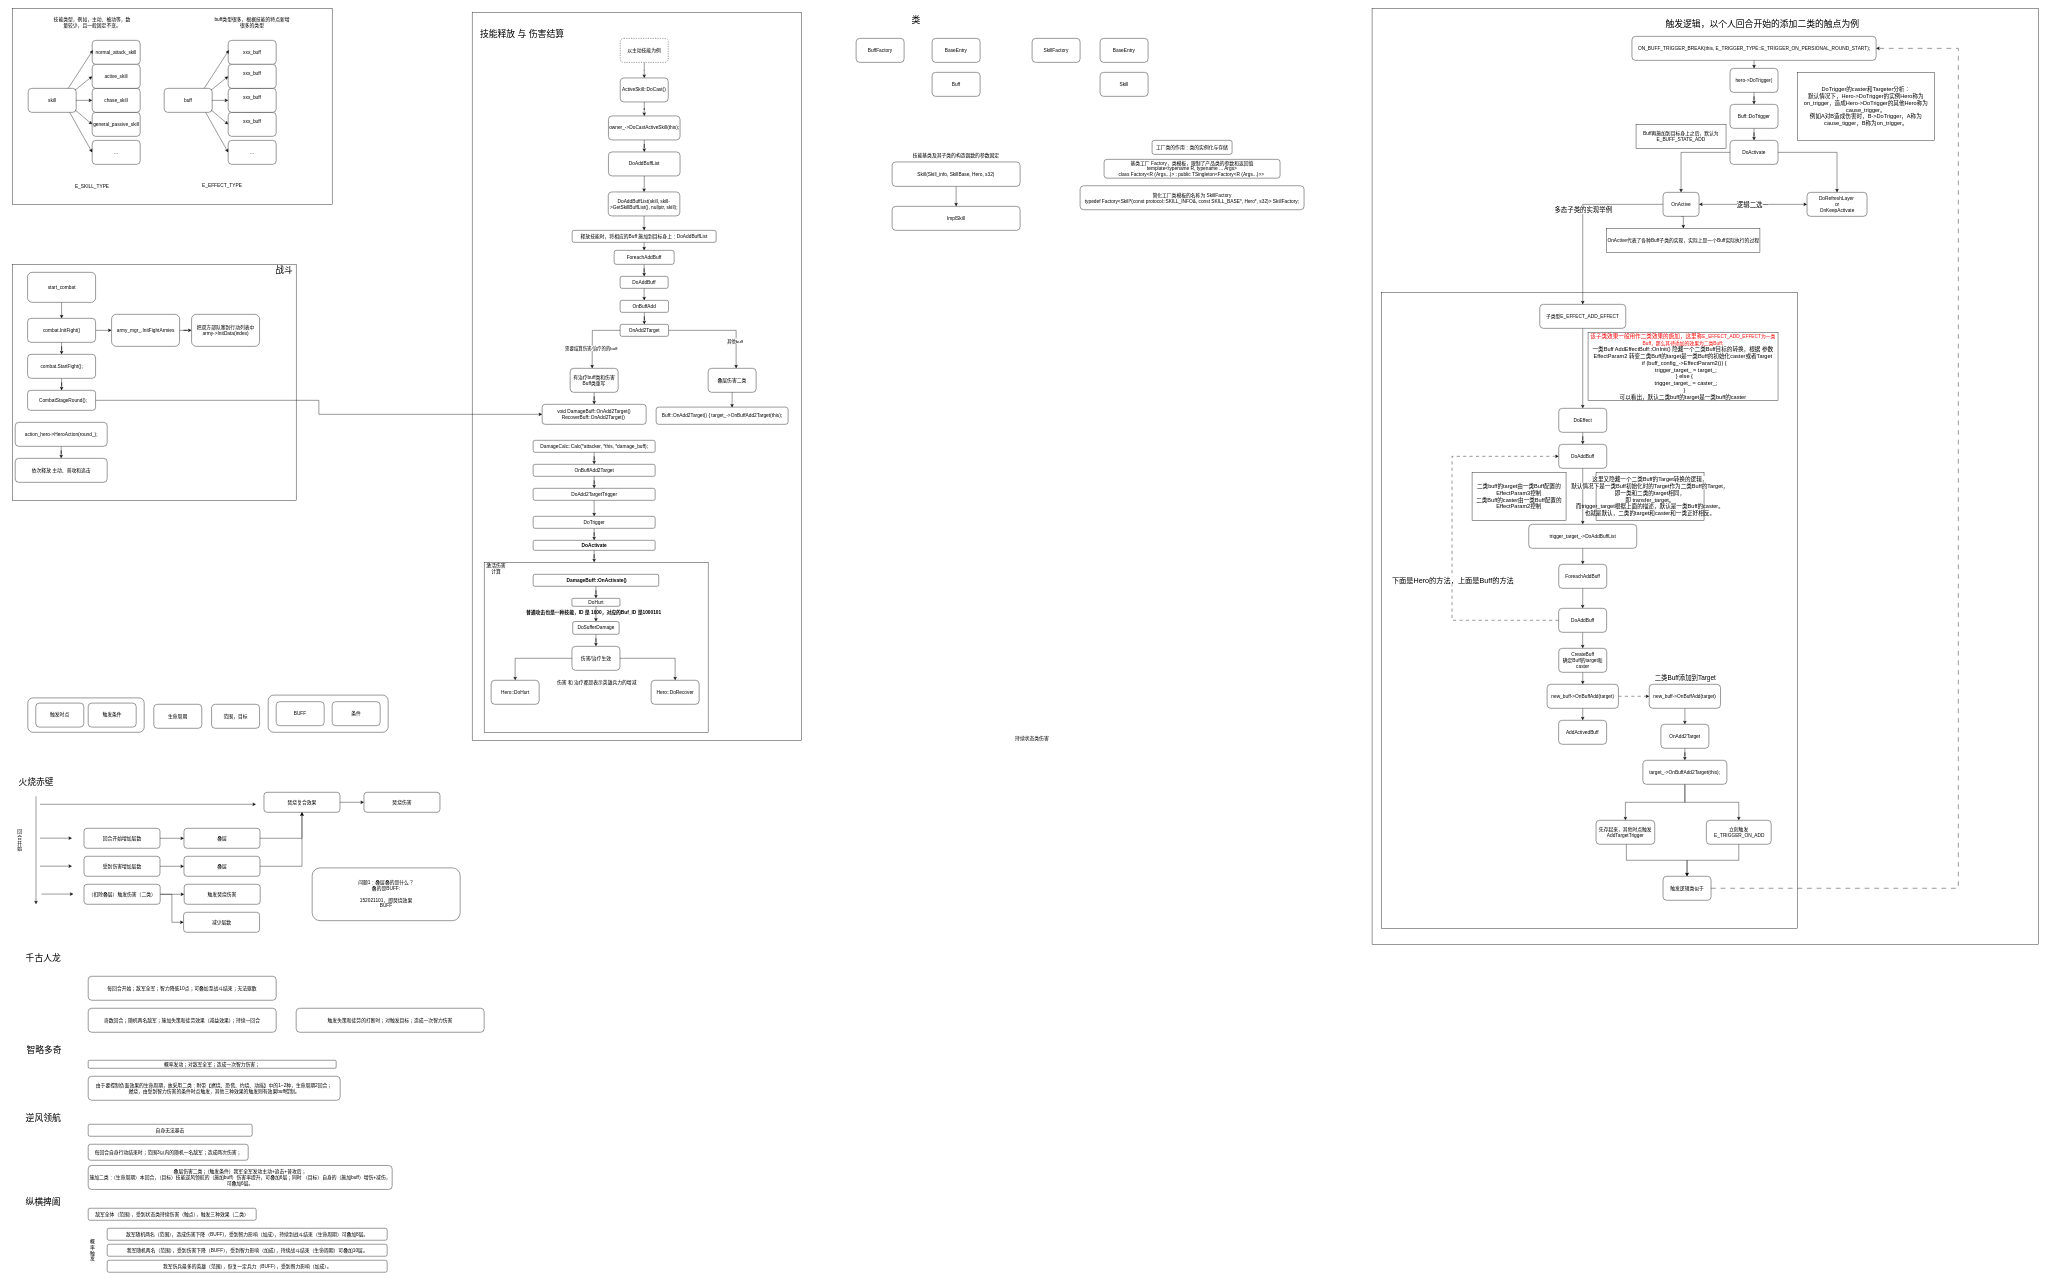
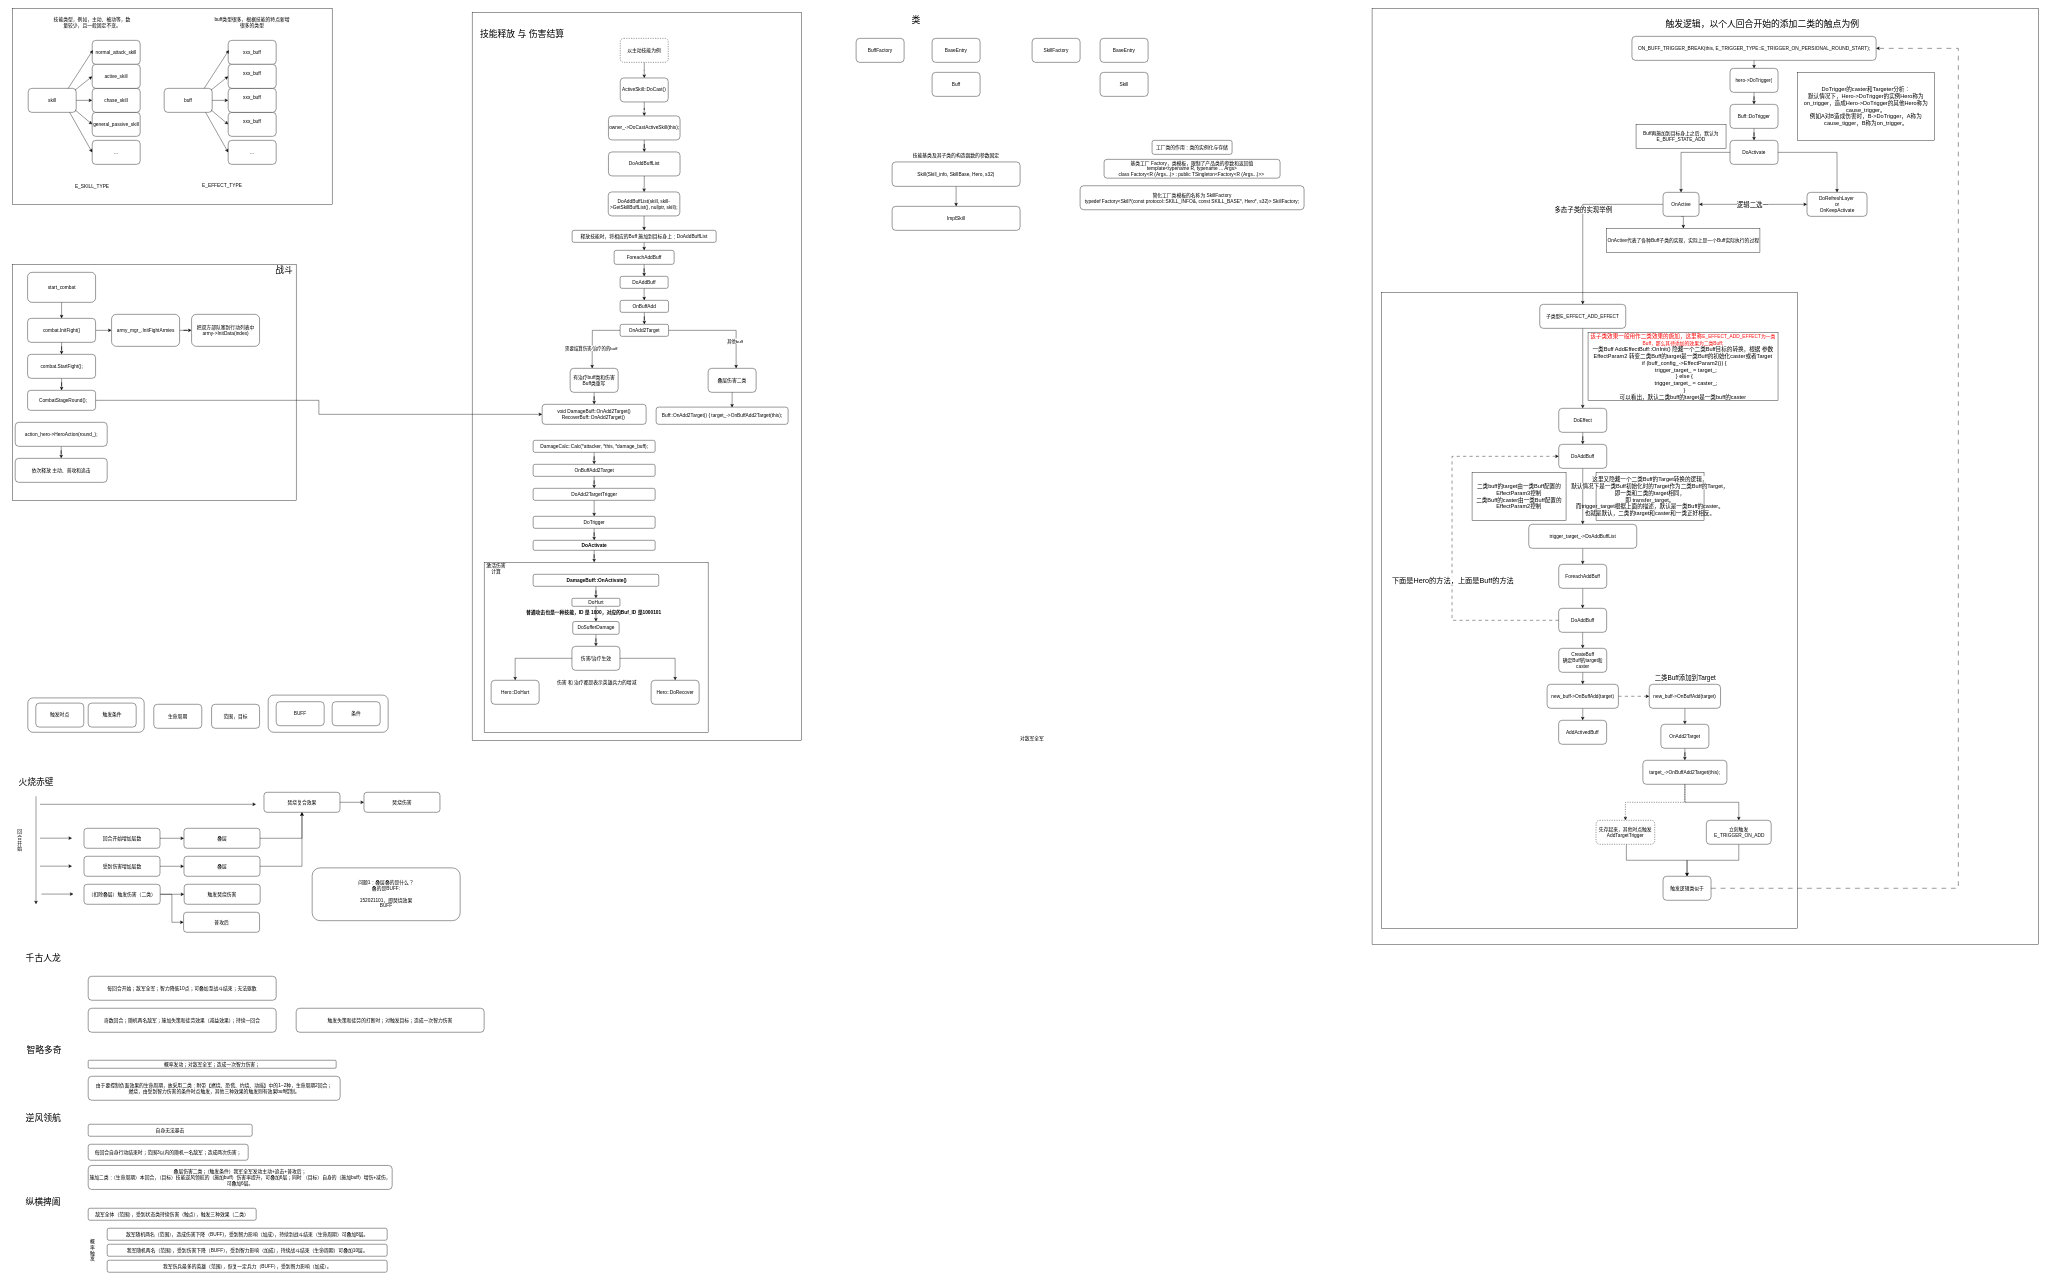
- <mxCell id="165" value="持续状态类伤害" style="text;html=1;align=center;verticalAlign=middle;whiteSpace=wrap;rounded=0;" vertex="1" parent="1"><mxGeometry x="2430" y="1840" width="300" height="10" as="geometry" /></mxCell>
+ <mxCell id="165" value="对敌军全军" style="text;html=1;align=center;verticalAlign=middle;whiteSpace=wrap;rounded=0;" vertex="1" parent="1"><mxGeometry x="2430" y="1840" width="300" height="10" as="geometry" /></mxCell>
- <mxCell id="212" value="" style="edgeStyle=orthogonalEdgeStyle;rounded=0;orthogonalLoop=1;jettySize=auto;html=1;exitX=0.5;exitY=1;exitDx=0;exitDy=0;" edge="1" parent="1" source="214" target="219"><mxGeometry relative="1" as="geometry" /></mxCell>
+ <mxCell id="212" value="" style="edgeStyle=orthogonalEdgeStyle;rounded=0;orthogonalLoop=1;jettySize=auto;html=1;exitX=0.5;exitY=1;exitDx=0;exitDy=0;dashed=1;" edge="1" parent="1" source="214" target="219"><mxGeometry relative="1" as="geometry" /></mxCell>
- <mxCell id="219" value="&lt;div&gt;先存起来，其他时点触发&lt;/div&gt;AddTargetTrigger" style="whiteSpace=wrap;html=1;rounded=1;" vertex="1" parent="1"><mxGeometry x="3990" y="2050" width="146.74" height="60" as="geometry" /></mxCell>
+ <mxCell id="219" value="&lt;div&gt;先存起来，其他时点触发&lt;/div&gt;AddTargetTrigger" style="whiteSpace=wrap;html=1;rounded=1;dashed=1;" vertex="1" parent="1"><mxGeometry x="3990" y="2050" width="146.74" height="60" as="geometry" /></mxCell>
- <mxCell id="124" value="减少层数" style="rounded=1;whiteSpace=wrap;html=1;" vertex="1" parent="1"><mxGeometry x="458.5" y="2280" width="190" height="50" as="geometry" /></mxCell>
+ <mxCell id="124" value="普攻后" style="rounded=1;whiteSpace=wrap;html=1;" vertex="1" parent="1"><mxGeometry x="458.5" y="2280" width="190" height="50" as="geometry" /></mxCell>
